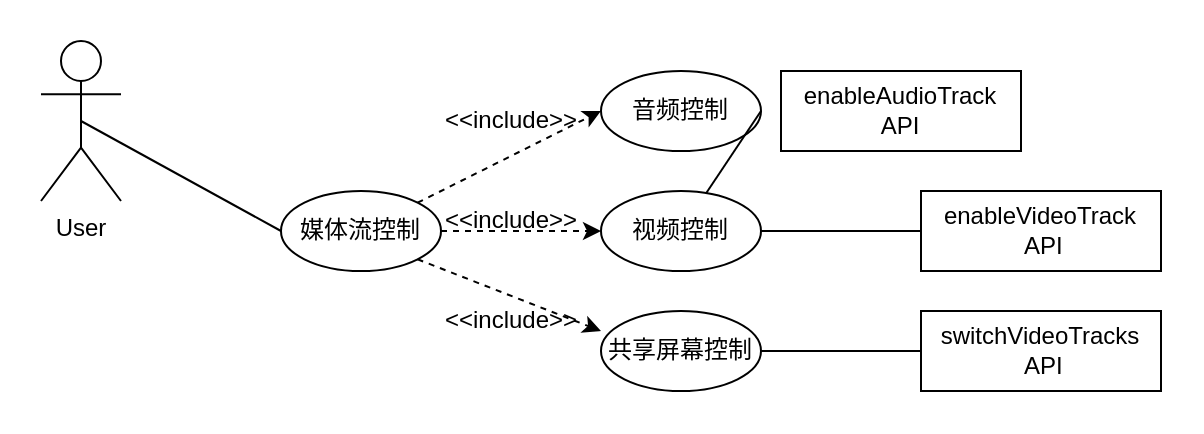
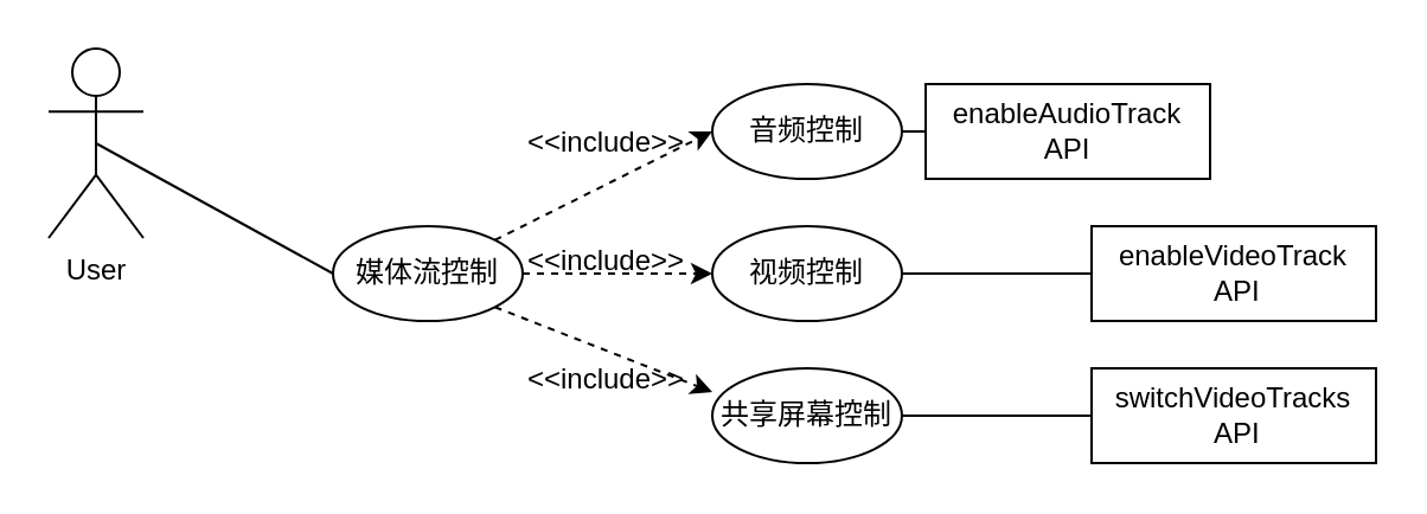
- <mxCell id="17" value="" style="endArrow=none;html=1;rounded=1;exitX=1;exitY=0.5;exitDx=0;exitDy=0;" edge="1" parent="1" target="6" source="11"><mxGeometry width="50" height="50" relative="1" as="geometry"><mxPoint x="400" y="45" as="sourcePoint" /><mxPoint x="380" y="35" as="targetPoint" /></mxGeometry></mxCell>
+ <mxCell id="17" value="" style="endArrow=none;html=1;rounded=1;entryX=0;entryY=0.5;entryDx=0;entryDy=0;exitX=1;exitY=0.5;exitDx=0;exitDy=0;" edge="1" parent="1" target="16" source="11"><mxGeometry width="50" height="50" relative="1" as="geometry"><mxPoint x="400" y="45" as="sourcePoint" /><mxPoint x="380" y="35" as="targetPoint" /></mxGeometry></mxCell>
